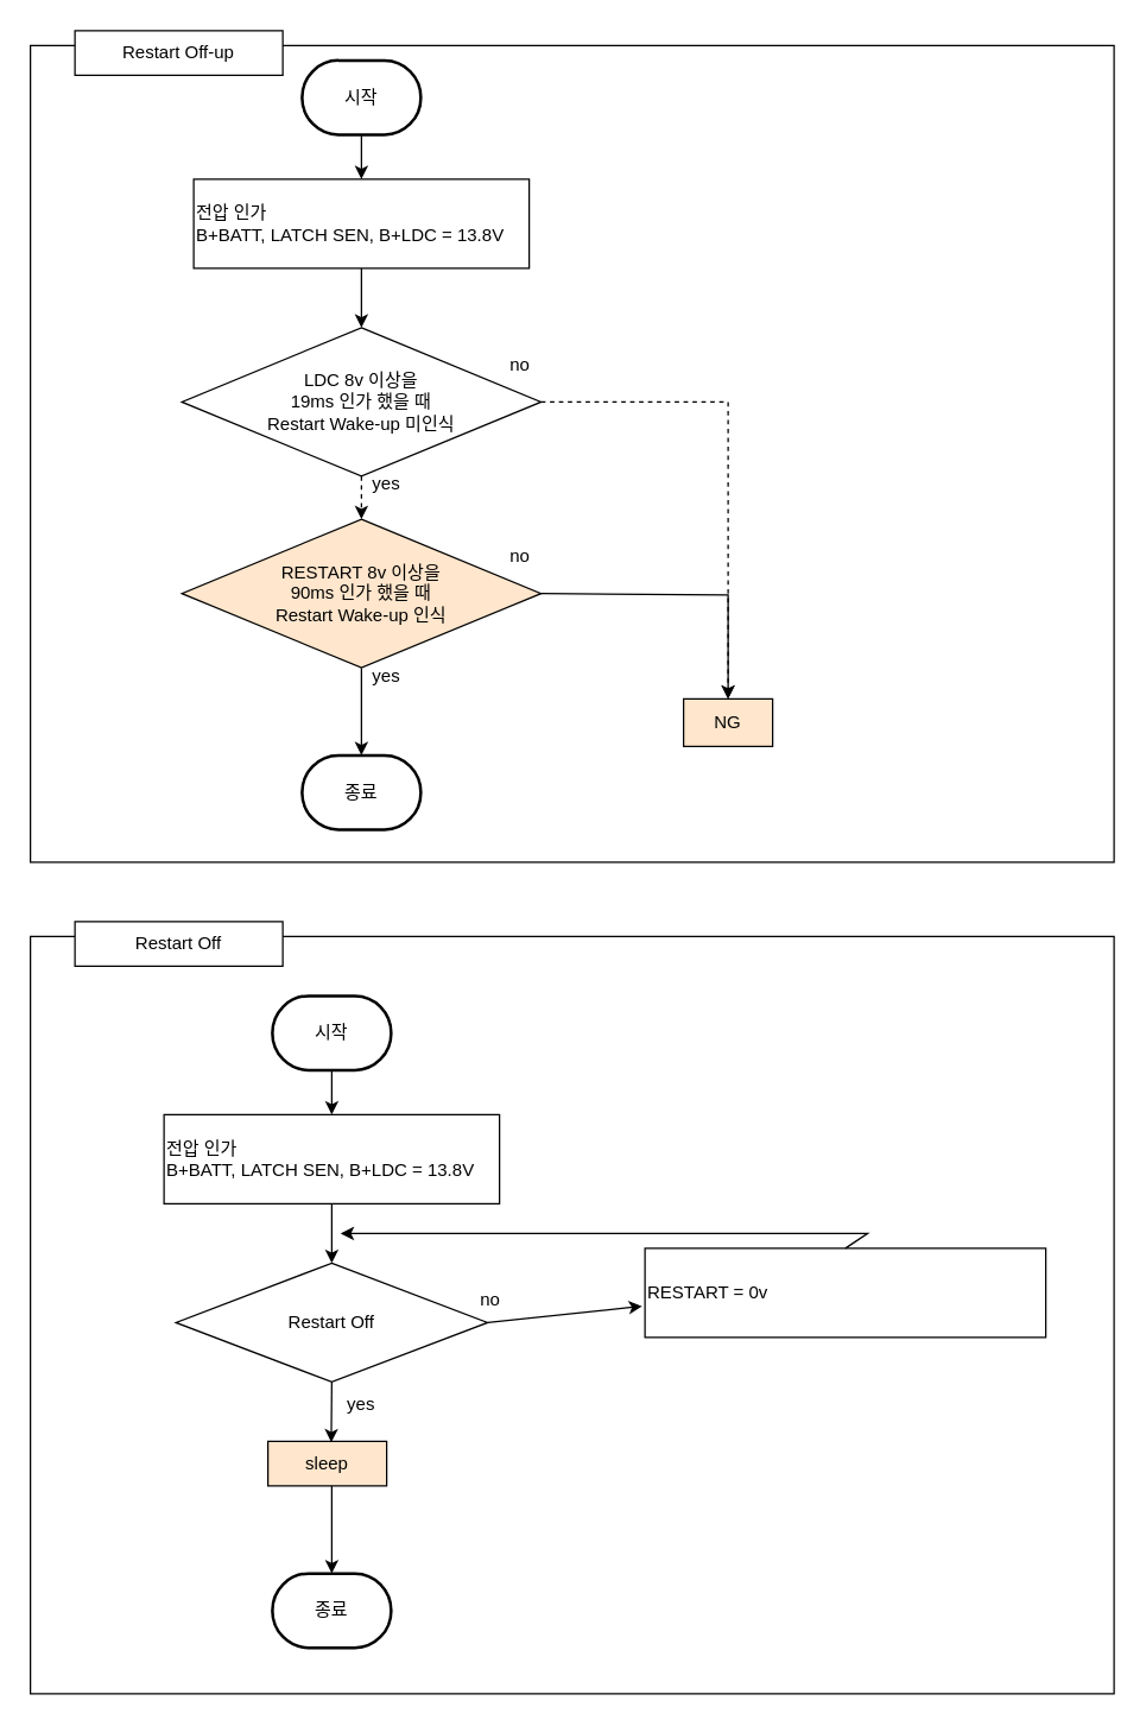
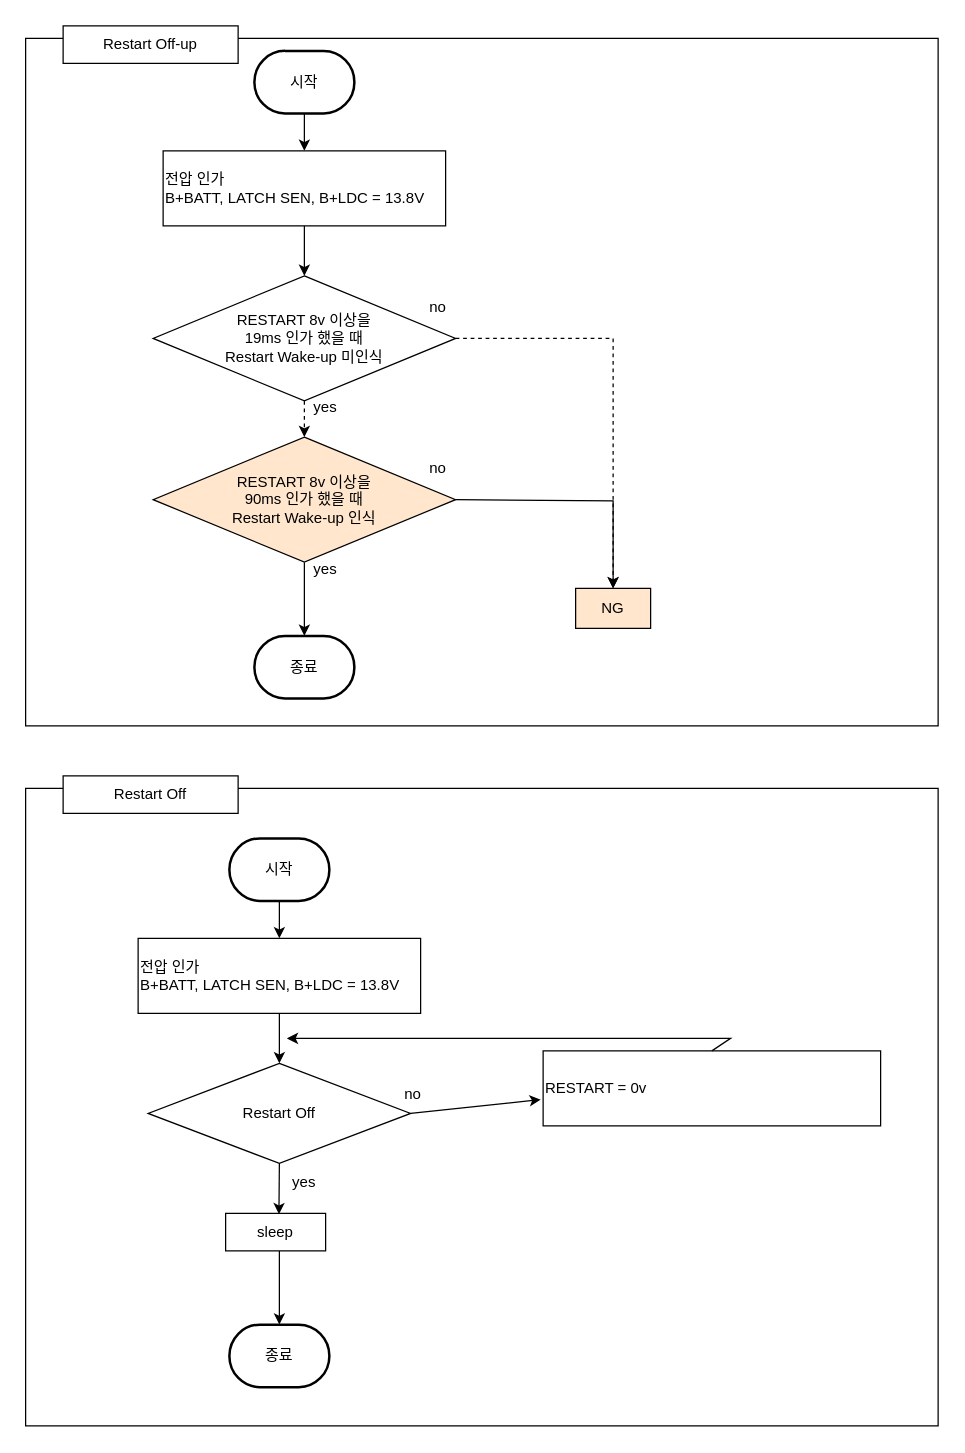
- <mxCell id="6" value="LDC 8v 이상을 &lt;br&gt;19ms 인가 했을 때 &lt;br&gt;Restart Wake-up 미인식" style="rhombus;whiteSpace=wrap;html=1;" vertex="1" parent="1"><mxGeometry x="122" y="220" width="242" height="100" as="geometry" /></mxCell>
+ <mxCell id="6" value="RESTART 8v 이상을 &lt;br&gt;19ms 인가 했을 때 &lt;br&gt;Restart Wake-up 미인식" style="rhombus;whiteSpace=wrap;html=1;" vertex="1" parent="1"><mxGeometry x="122" y="220" width="242" height="100" as="geometry" /></mxCell>
- <mxCell id="23" value="sleep" style="rounded=0;whiteSpace=wrap;html=1;align=center;fillColor=#ffe6cc;" vertex="1" parent="1"><mxGeometry x="180" y="970" width="80" height="30" as="geometry" /></mxCell>
+ <mxCell id="23" value="sleep" style="rounded=0;whiteSpace=wrap;html=1;align=center;" vertex="1" parent="1"><mxGeometry x="180" y="970" width="80" height="30" as="geometry" /></mxCell>
